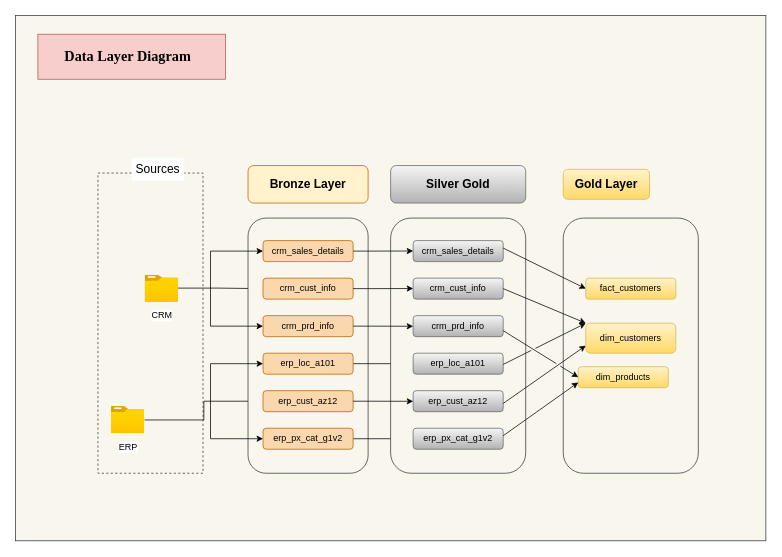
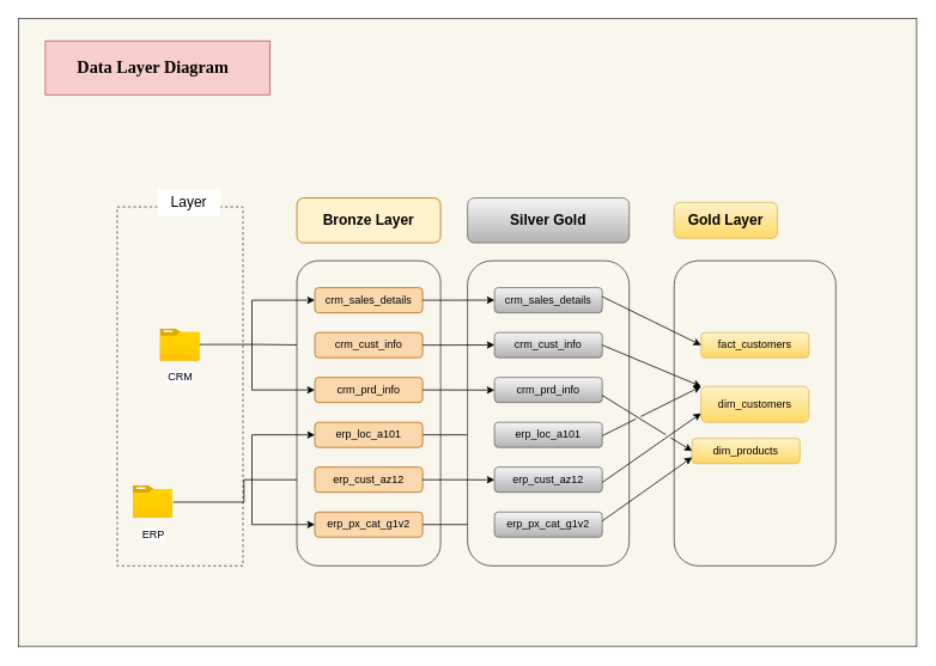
- <mxCell id="4" value="Sources" style="rounded=0;whiteSpace=wrap;html=1;strokeColor=none;align=center;verticalAlign=middle;fontFamily=Helvetica;fontSize=16;fontColor=default;fillColor=default;" vertex="1" parent="1"><mxGeometry x="175" y="210" width="70" height="30" as="geometry" /></mxCell>
+ <mxCell id="4" value="Layer" style="rounded=0;whiteSpace=wrap;html=1;strokeColor=none;align=center;verticalAlign=middle;fontFamily=Helvetica;fontSize=16;fontColor=default;fillColor=default;" vertex="1" parent="1"><mxGeometry x="175" y="210" width="70" height="30" as="geometry" /></mxCell>
- <mxCell id="6" value="CRM" style="image;aspect=fixed;html=1;points=[];align=center;fontSize=12;image=img/lib/azure2/general/Folder_Blank.svg;rounded=0;strokeColor=default;verticalAlign=middle;fontFamily=Helvetica;fontColor=default;fillColor=default;" vertex="1" parent="1"><mxGeometry x="192.82" y="366" width="44.36" height="36" as="geometry" /></mxCell>
+ <mxCell id="6" value="CRM" style="image;aspect=fixed;html=1;points=[];align=center;fontSize=12;image=img/lib/azure2/general/Folder_Blank.svg;rounded=0;strokeColor=default;verticalAlign=middle;fontFamily=Helvetica;fontColor=default;fillColor=default;" vertex="1" parent="1"><mxGeometry x="177.82" y="366" width="44.36" height="36" as="geometry" /></mxCell>
